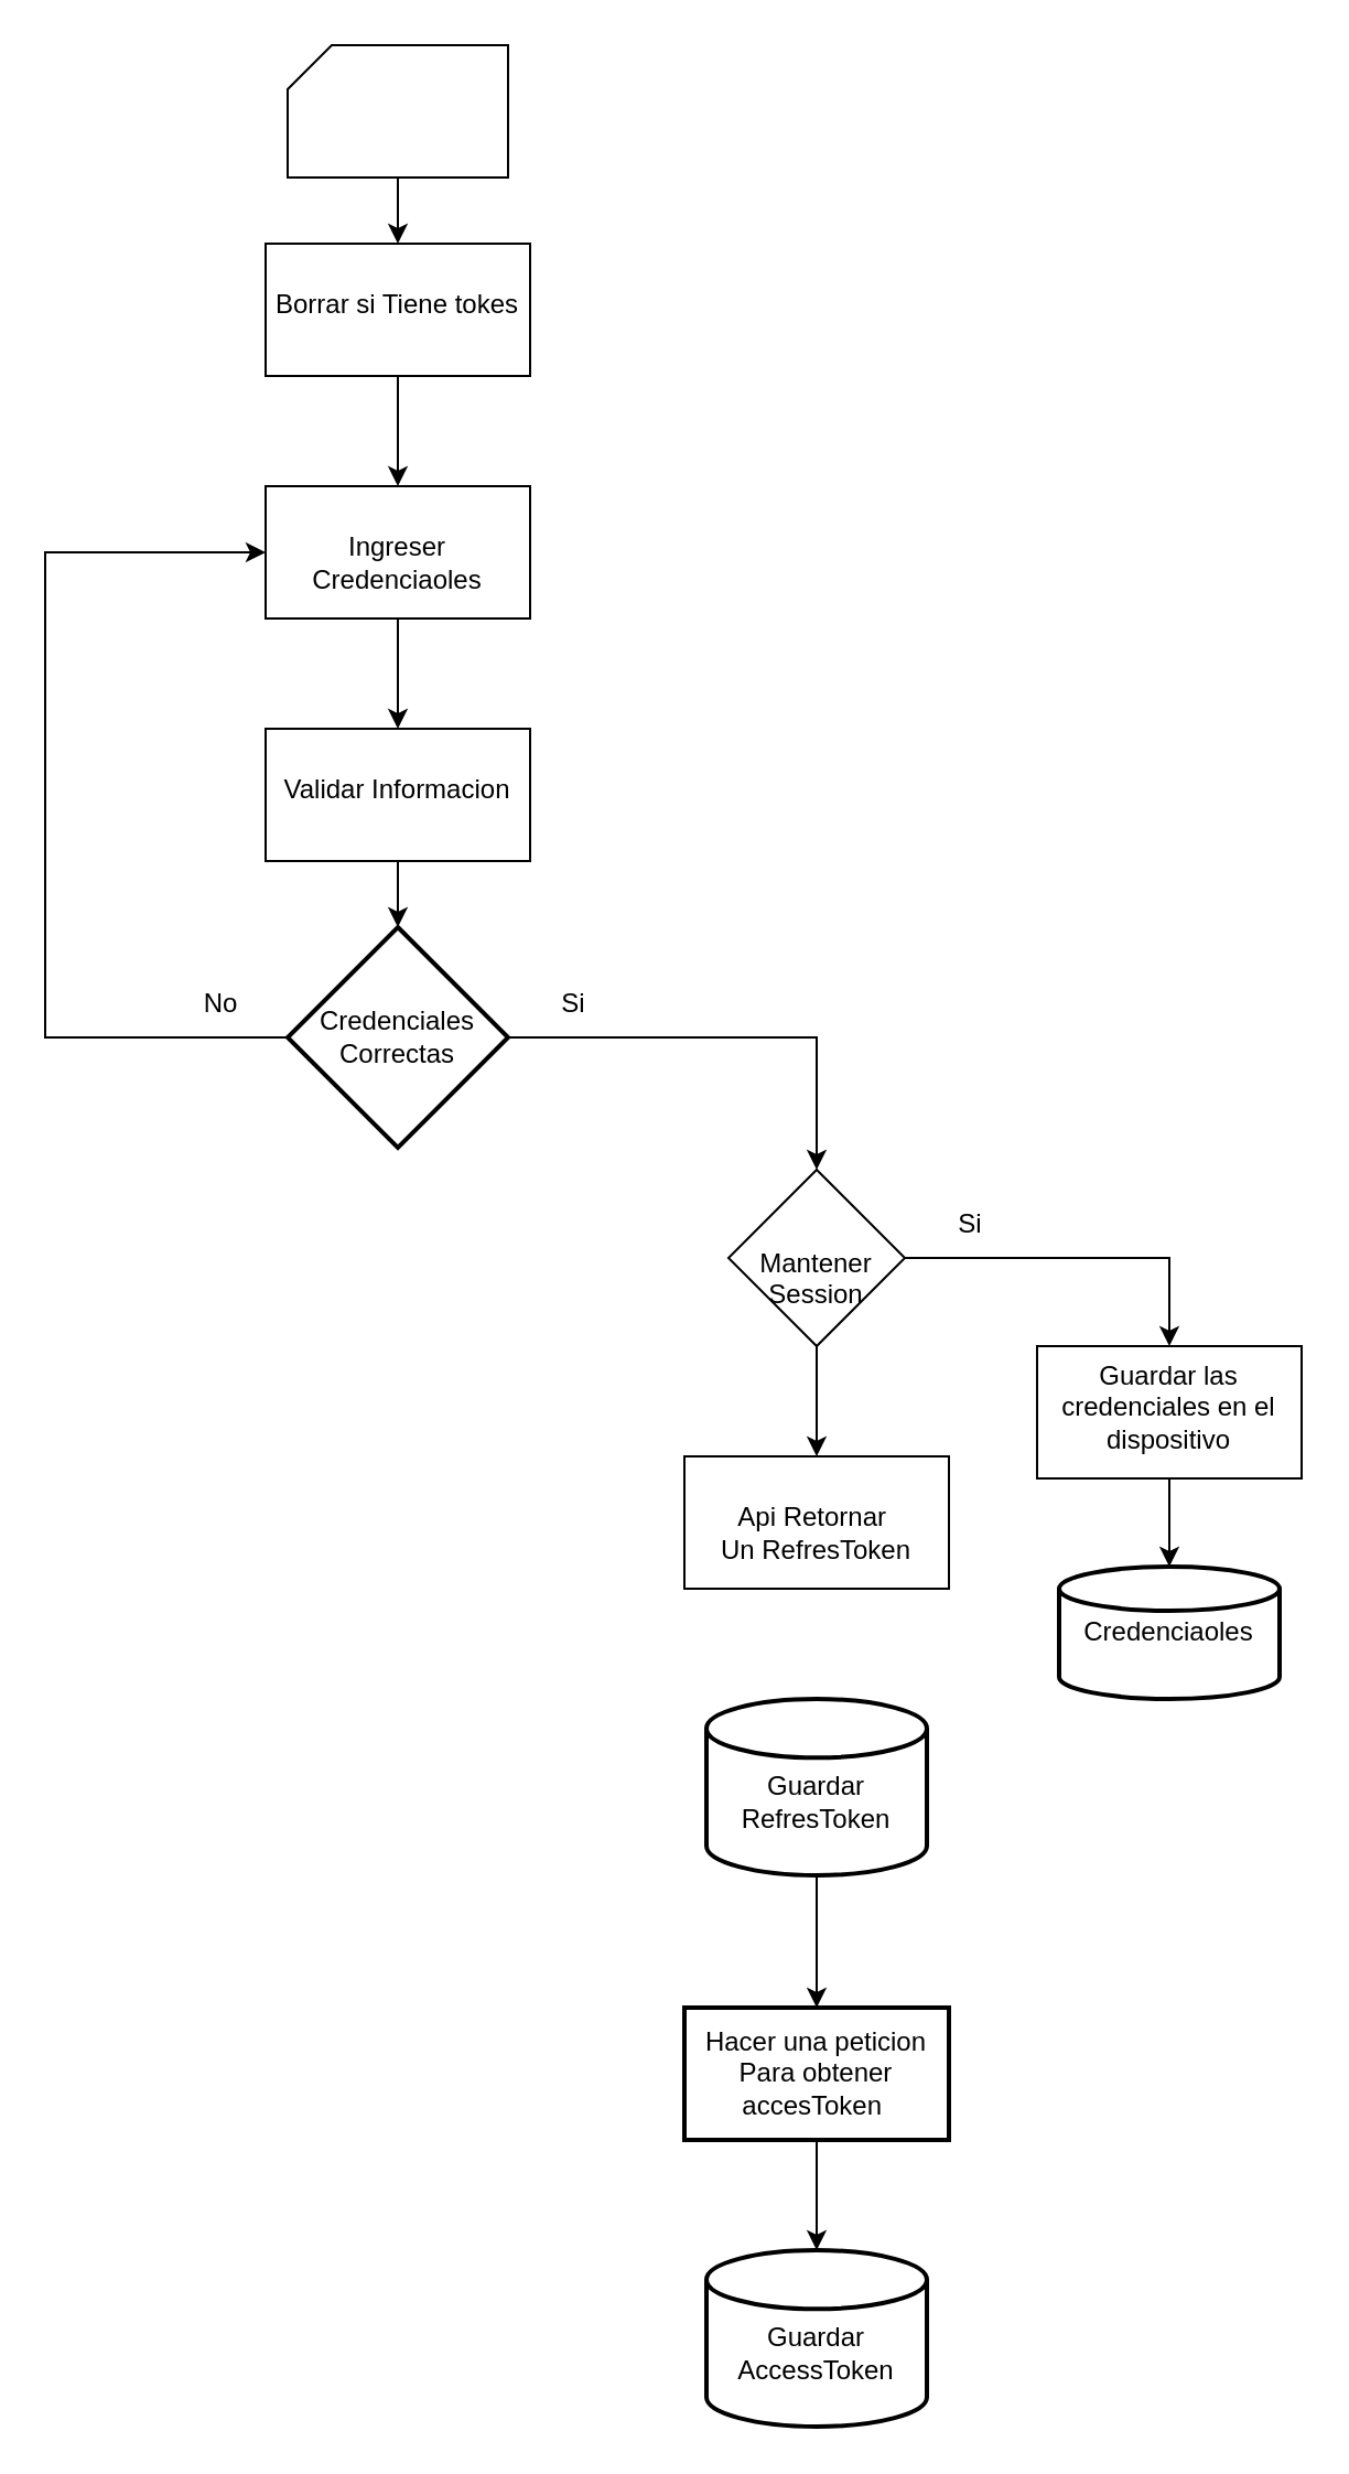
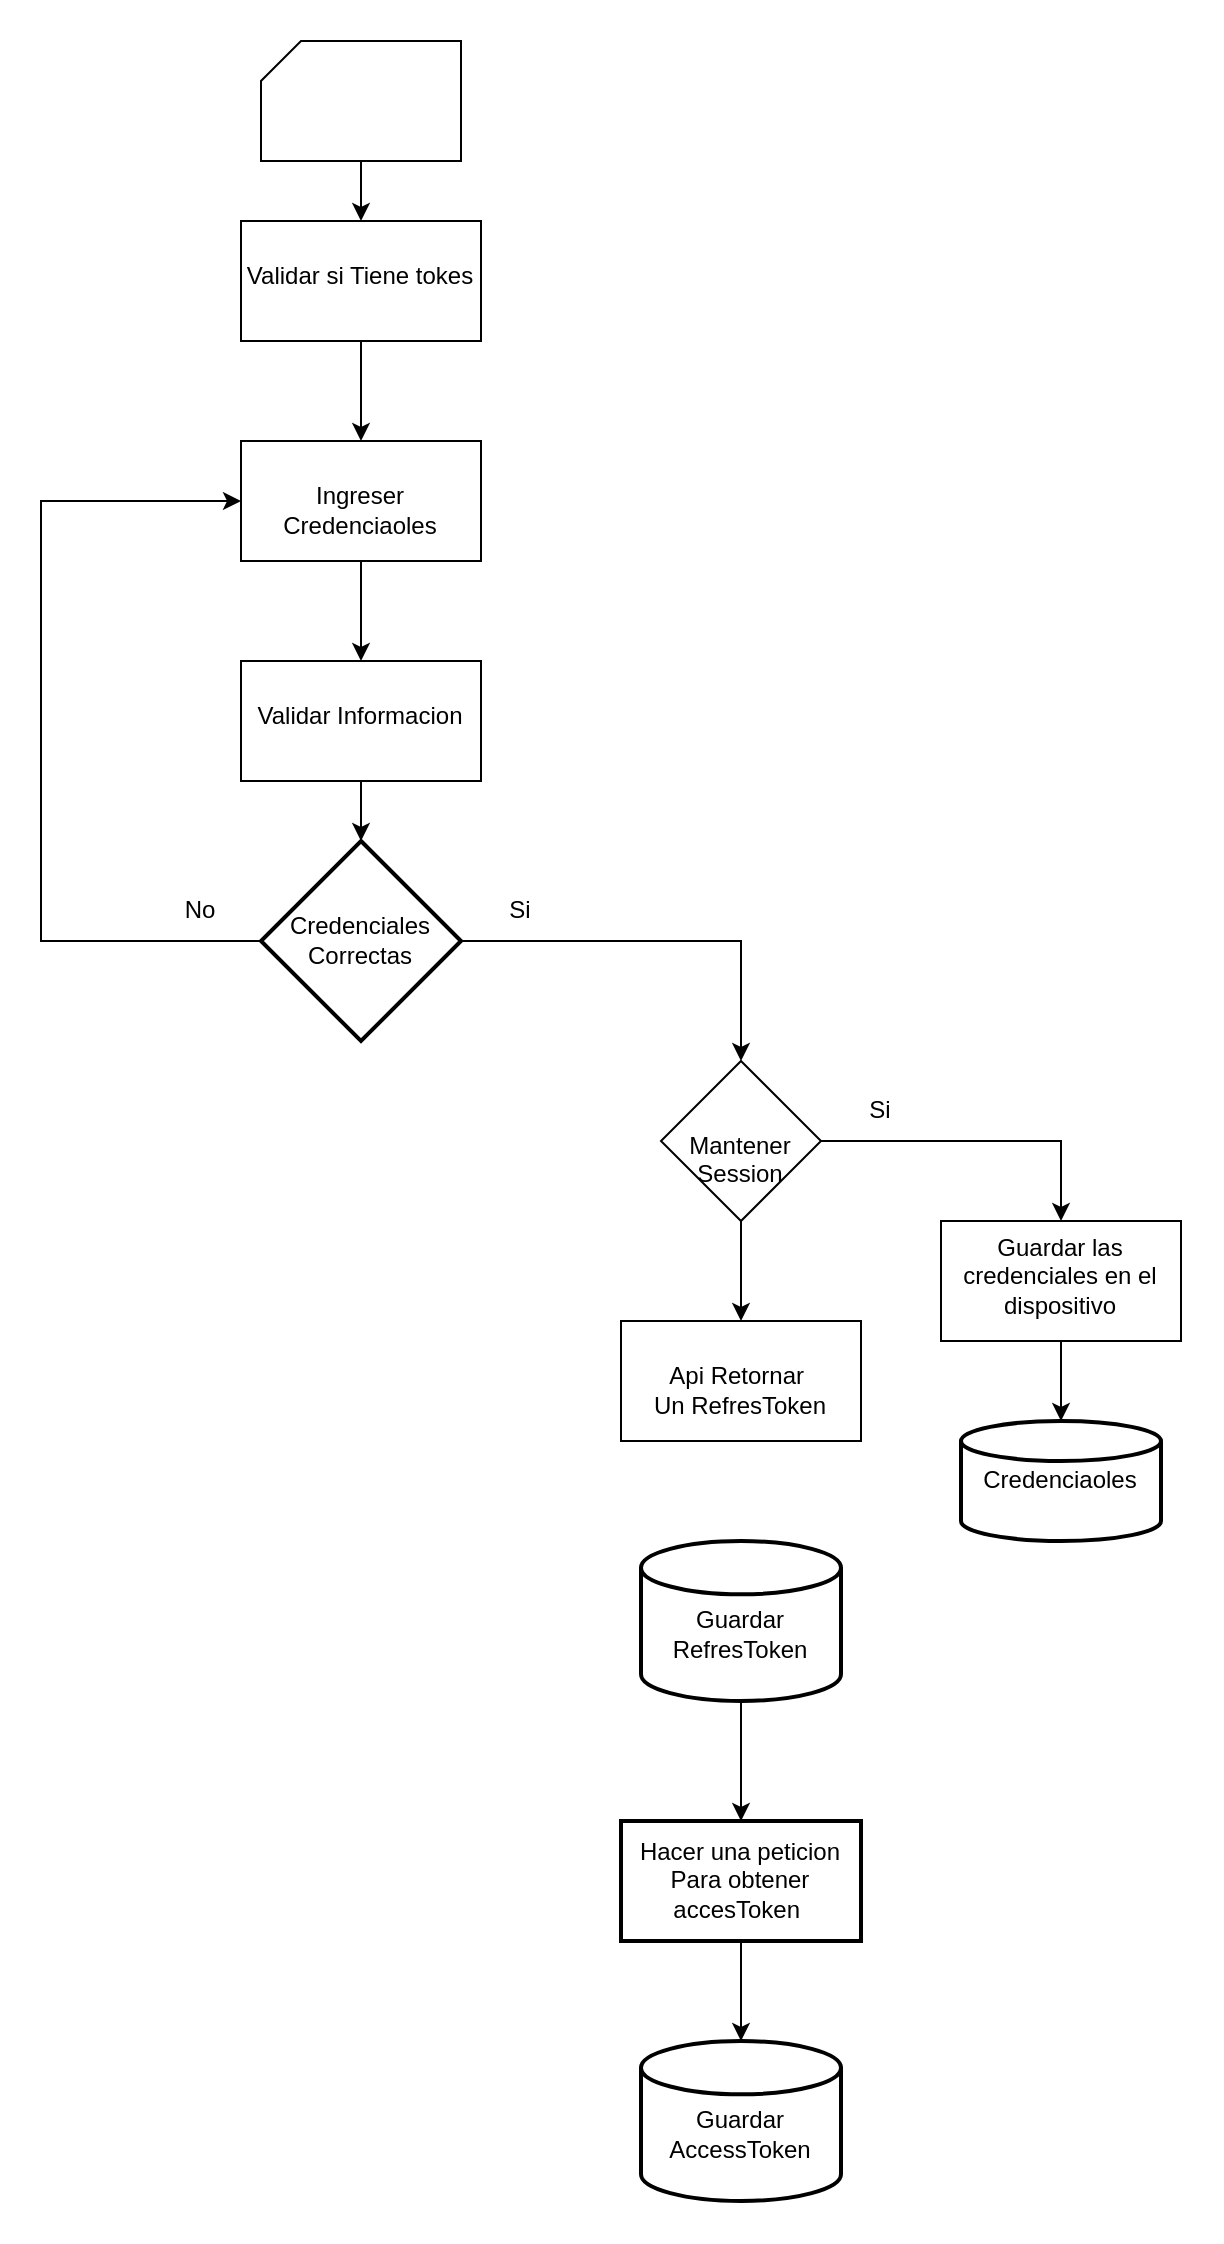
- <mxCell id="5" value="&lt;div&gt;&lt;br&gt;&lt;/div&gt;&lt;div&gt;Borrar si Tiene tokes&lt;/div&gt;" style="whiteSpace=wrap;html=1;verticalAlign=top;arcSize=12;" parent="1" vertex="1"><mxGeometry x="120" y="110" width="120" height="60" as="geometry" /></mxCell>
+ <mxCell id="5" value="&lt;div&gt;&lt;br&gt;&lt;/div&gt;&lt;div&gt;Validar si Tiene tokes&lt;/div&gt;" style="whiteSpace=wrap;html=1;verticalAlign=top;arcSize=12;" parent="1" vertex="1"><mxGeometry x="120" y="110" width="120" height="60" as="geometry" /></mxCell>
